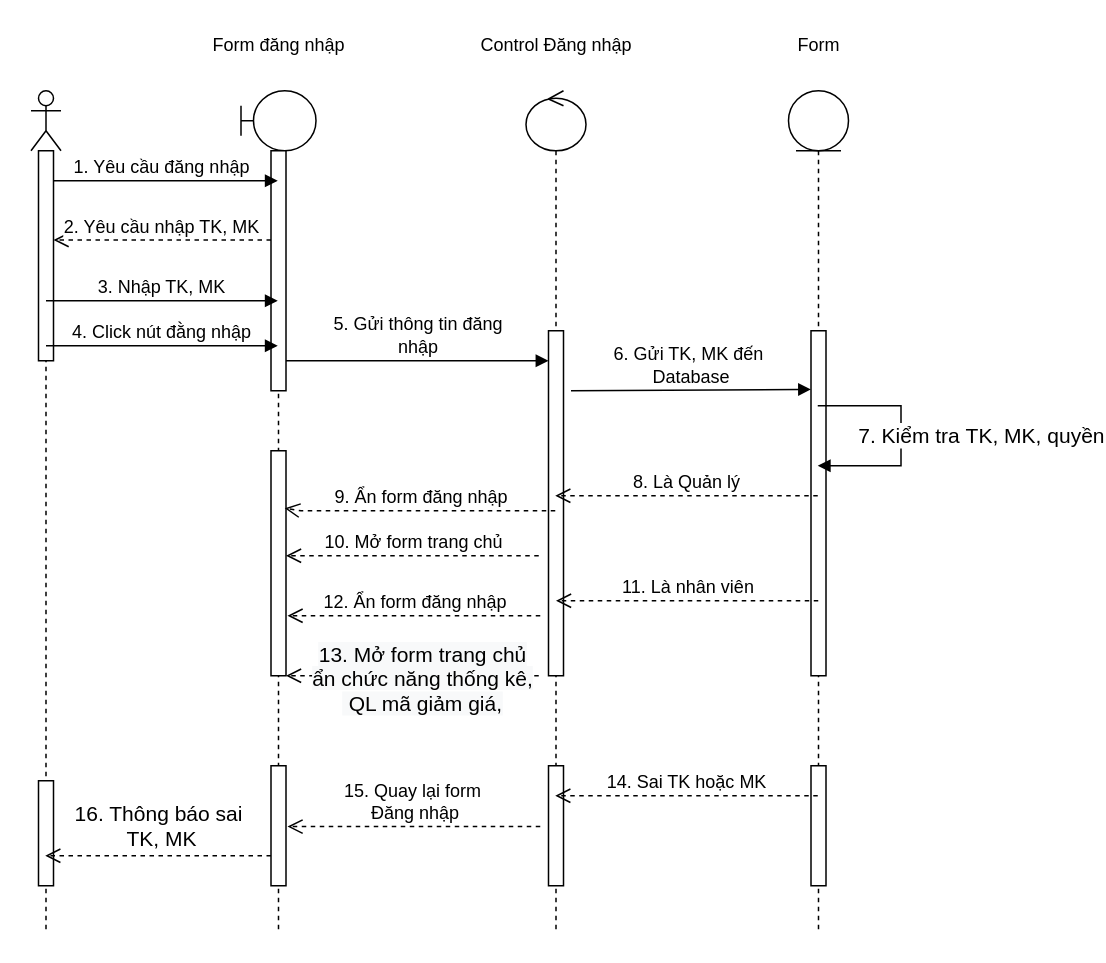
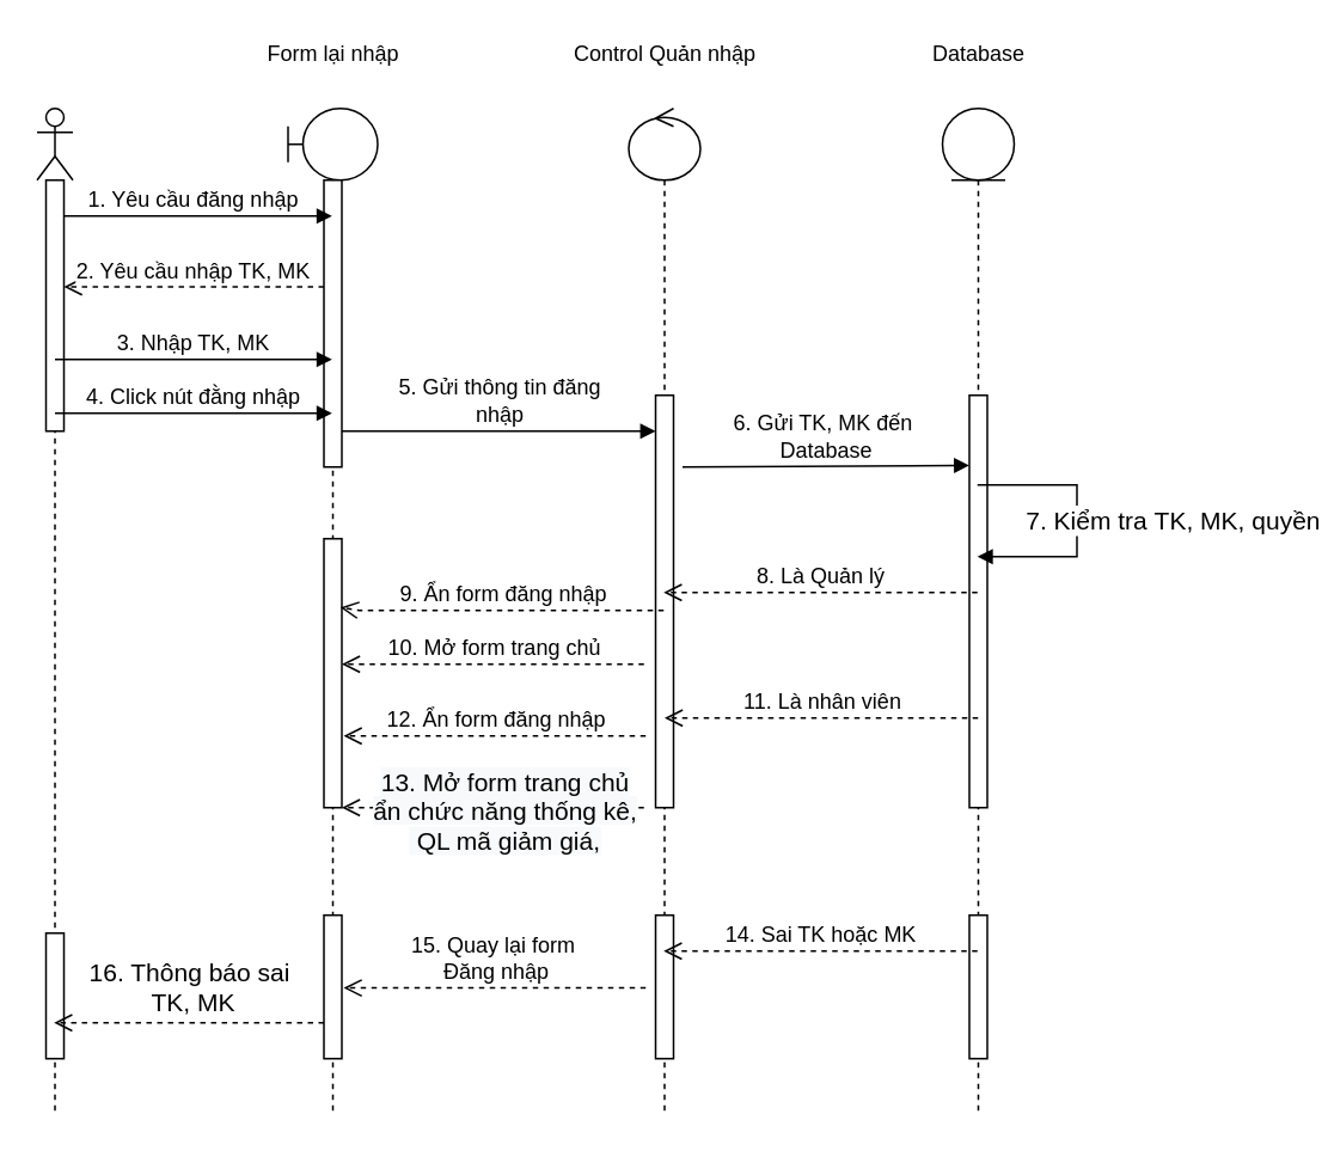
- <mxCell id="7" value="Form đăng nhập" style="text;html=1;align=center;verticalAlign=middle;resizable=0;points=[];autosize=1;strokeColor=none;fillColor=none;" parent="1" vertex="1"><mxGeometry x="135" y="20" width="100" height="20" as="geometry" /></mxCell>
+ <mxCell id="7" value="Form lại nhập" style="text;html=1;align=center;verticalAlign=middle;resizable=0;points=[];autosize=1;strokeColor=none;fillColor=none;" parent="1" vertex="1"><mxGeometry x="135" y="20" width="100" height="20" as="geometry" /></mxCell>
- <mxCell id="17" value="Control Đăng nhập" style="text;html=1;align=center;verticalAlign=middle;resizable=0;points=[];autosize=1;strokeColor=none;fillColor=none;fontSize=12;" parent="1" vertex="1"><mxGeometry x="310" y="20" width="120" height="20" as="geometry" /></mxCell>
+ <mxCell id="17" value="Control Quản nhập" style="text;html=1;align=center;verticalAlign=middle;resizable=0;points=[];autosize=1;strokeColor=none;fillColor=none;fontSize=12;" parent="1" vertex="1"><mxGeometry x="310" y="20" width="120" height="20" as="geometry" /></mxCell>
- <mxCell id="21" value="Form" style="text;html=1;align=center;verticalAlign=middle;resizable=0;points=[];autosize=1;strokeColor=none;fillColor=none;fontSize=12;" parent="1" vertex="1"><mxGeometry x="510" y="20" width="70" height="20" as="geometry" /></mxCell>
+ <mxCell id="21" value="Database" style="text;html=1;align=center;verticalAlign=middle;resizable=0;points=[];autosize=1;strokeColor=none;fillColor=none;fontSize=12;" parent="1" vertex="1"><mxGeometry x="510" y="20" width="70" height="20" as="geometry" /></mxCell>
